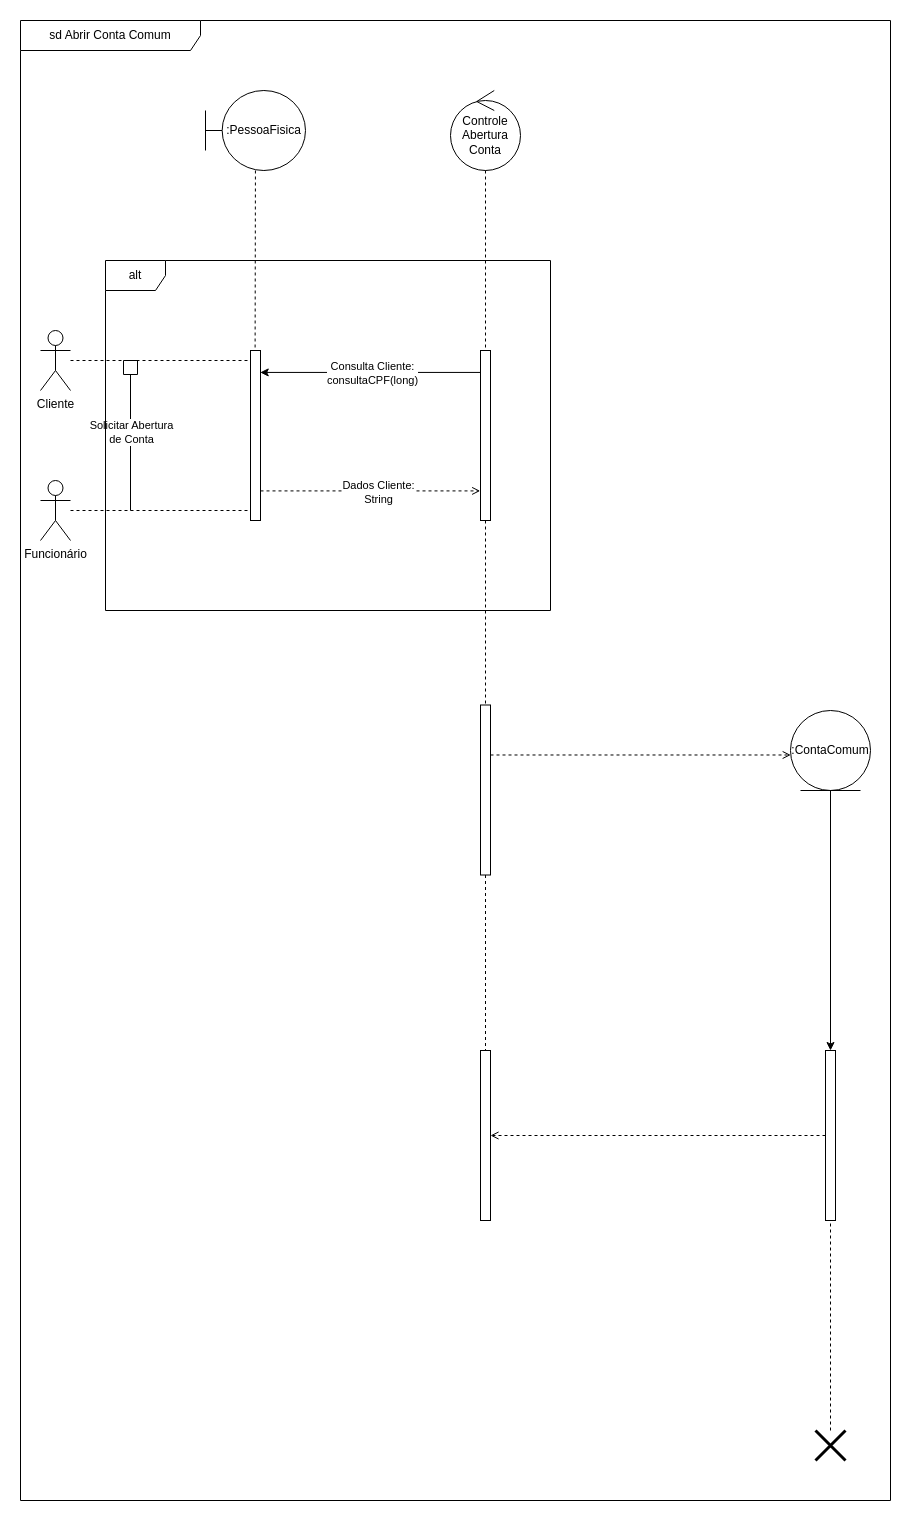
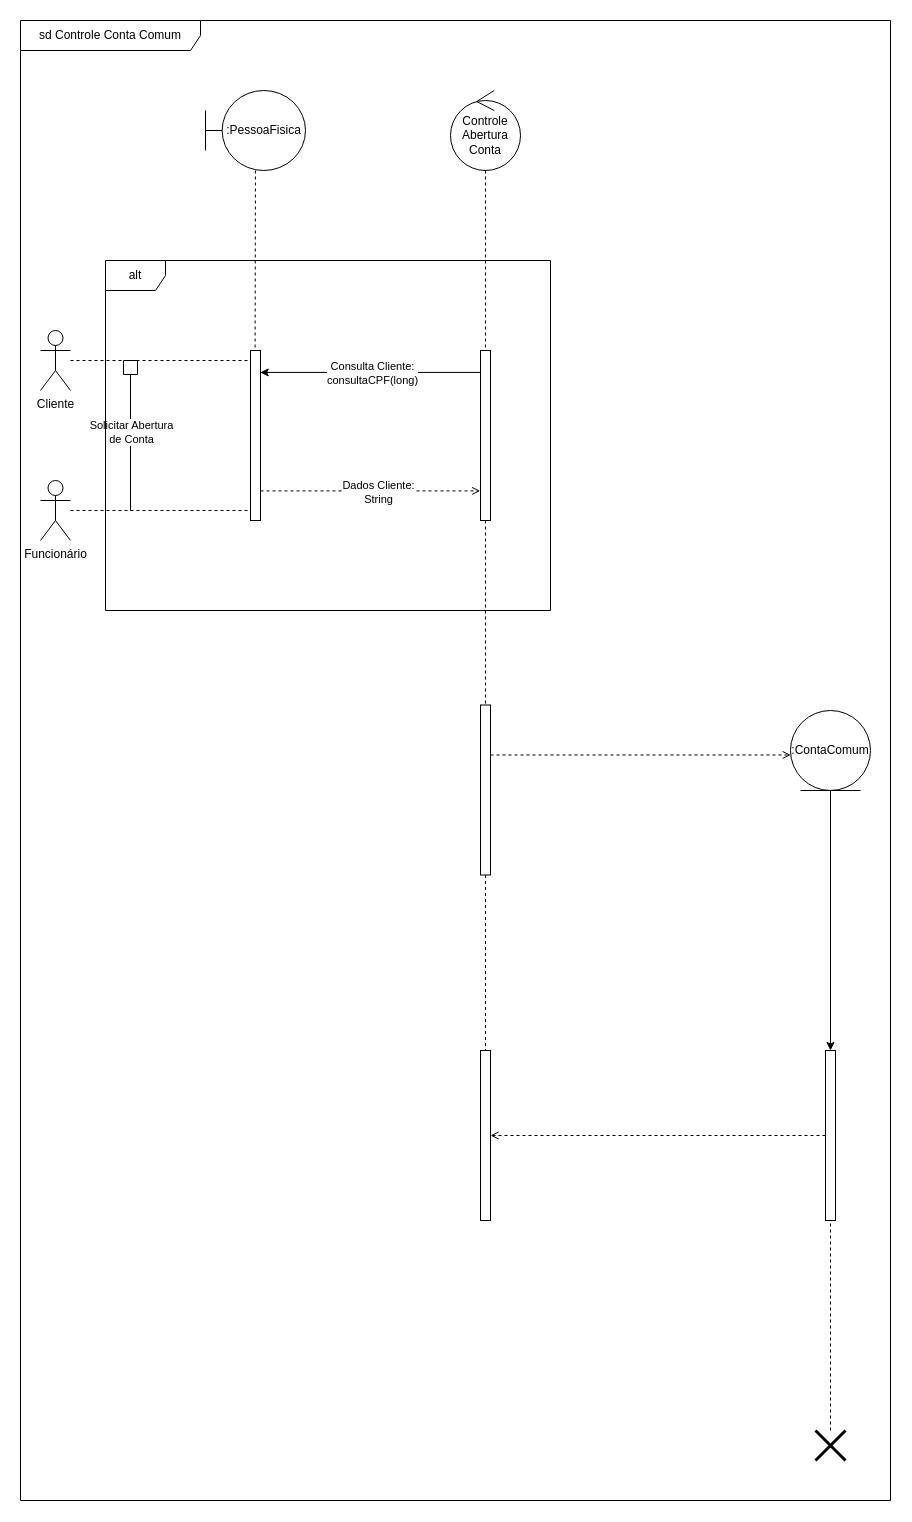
- <mxCell id="30" value="sd Abrir Conta Comum" style="shape=umlFrame;whiteSpace=wrap;html=1;pointerEvents=0;width=180;height=30;" vertex="1" parent="1"><mxGeometry x="20" y="20" width="870" height="1480" as="geometry" /></mxCell>
+ <mxCell id="30" value="sd Controle Conta Comum" style="shape=umlFrame;whiteSpace=wrap;html=1;pointerEvents=0;width=180;height=30;" vertex="1" parent="1"><mxGeometry x="20" y="20" width="870" height="1480" as="geometry" /></mxCell>
